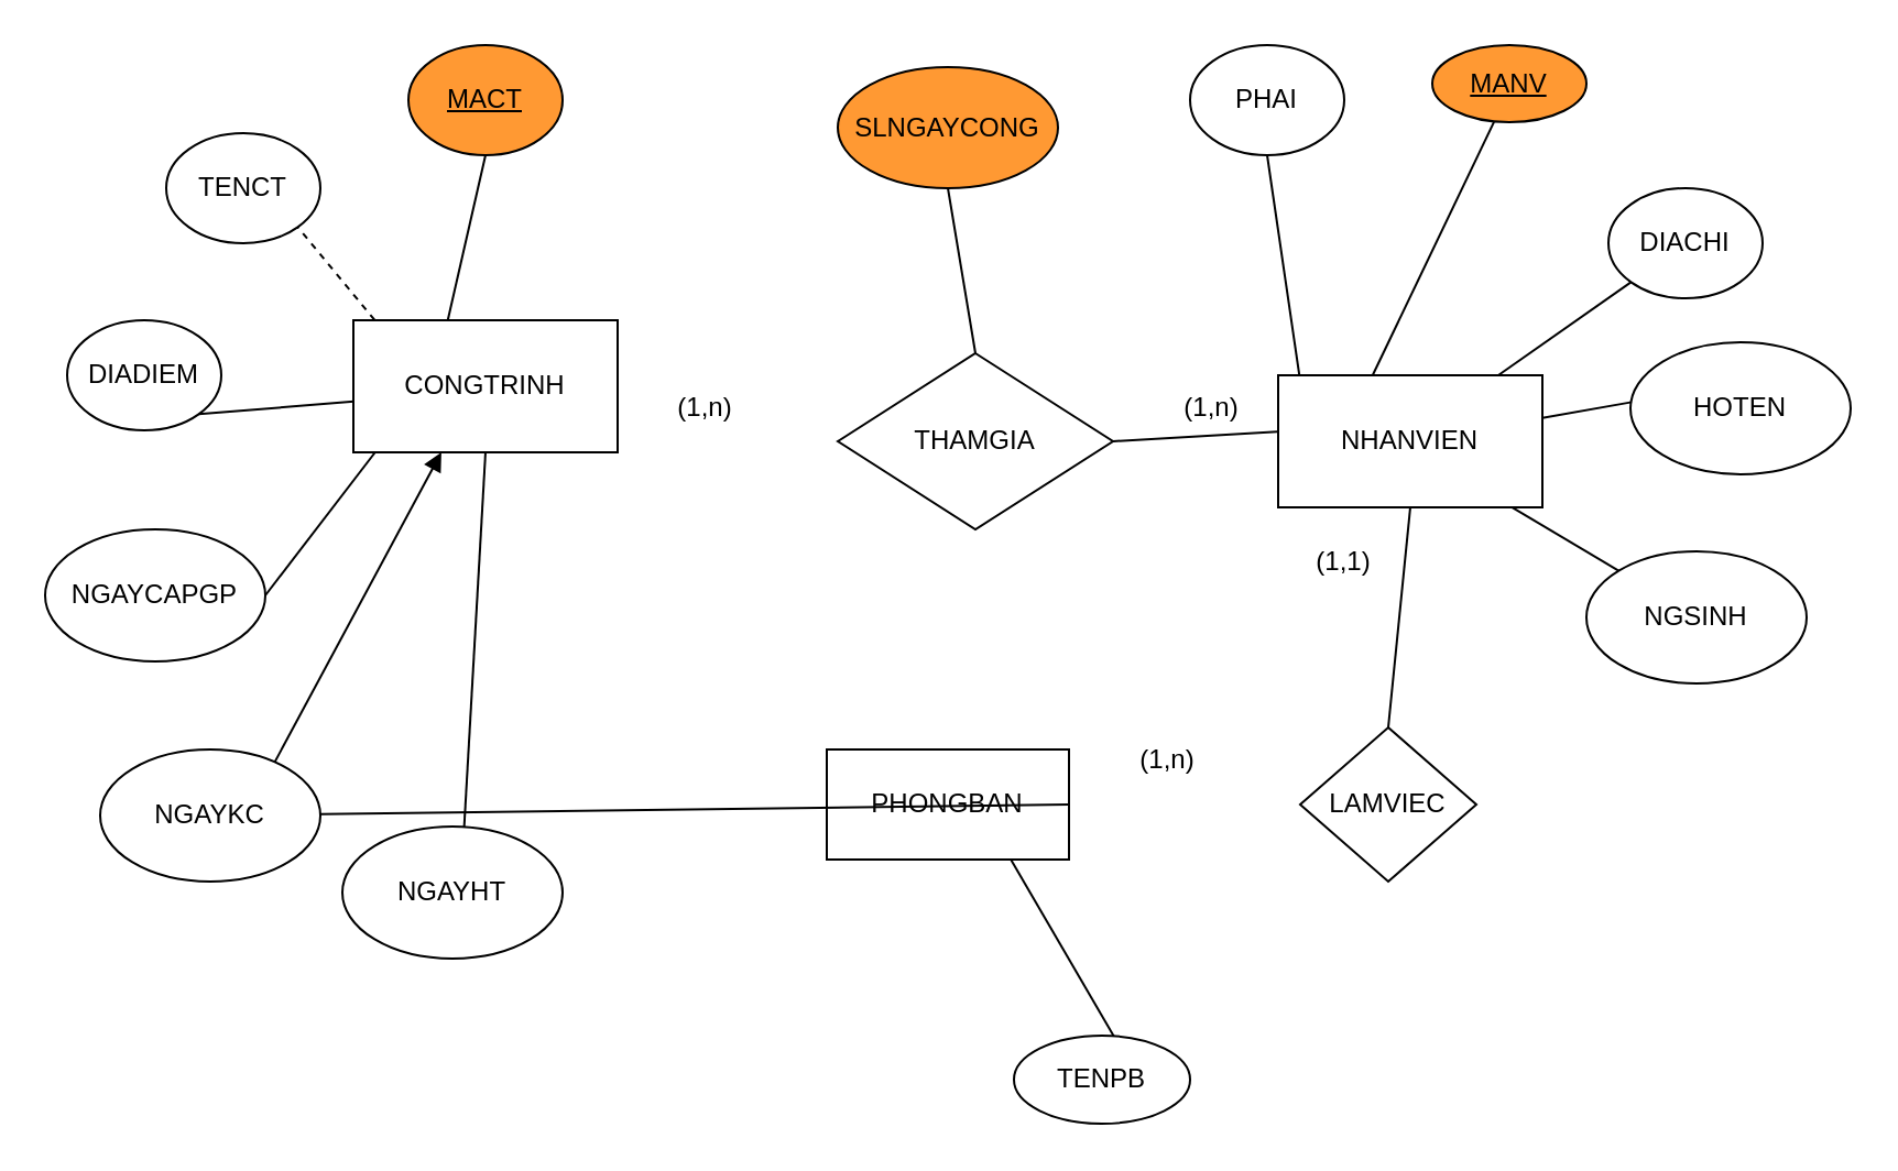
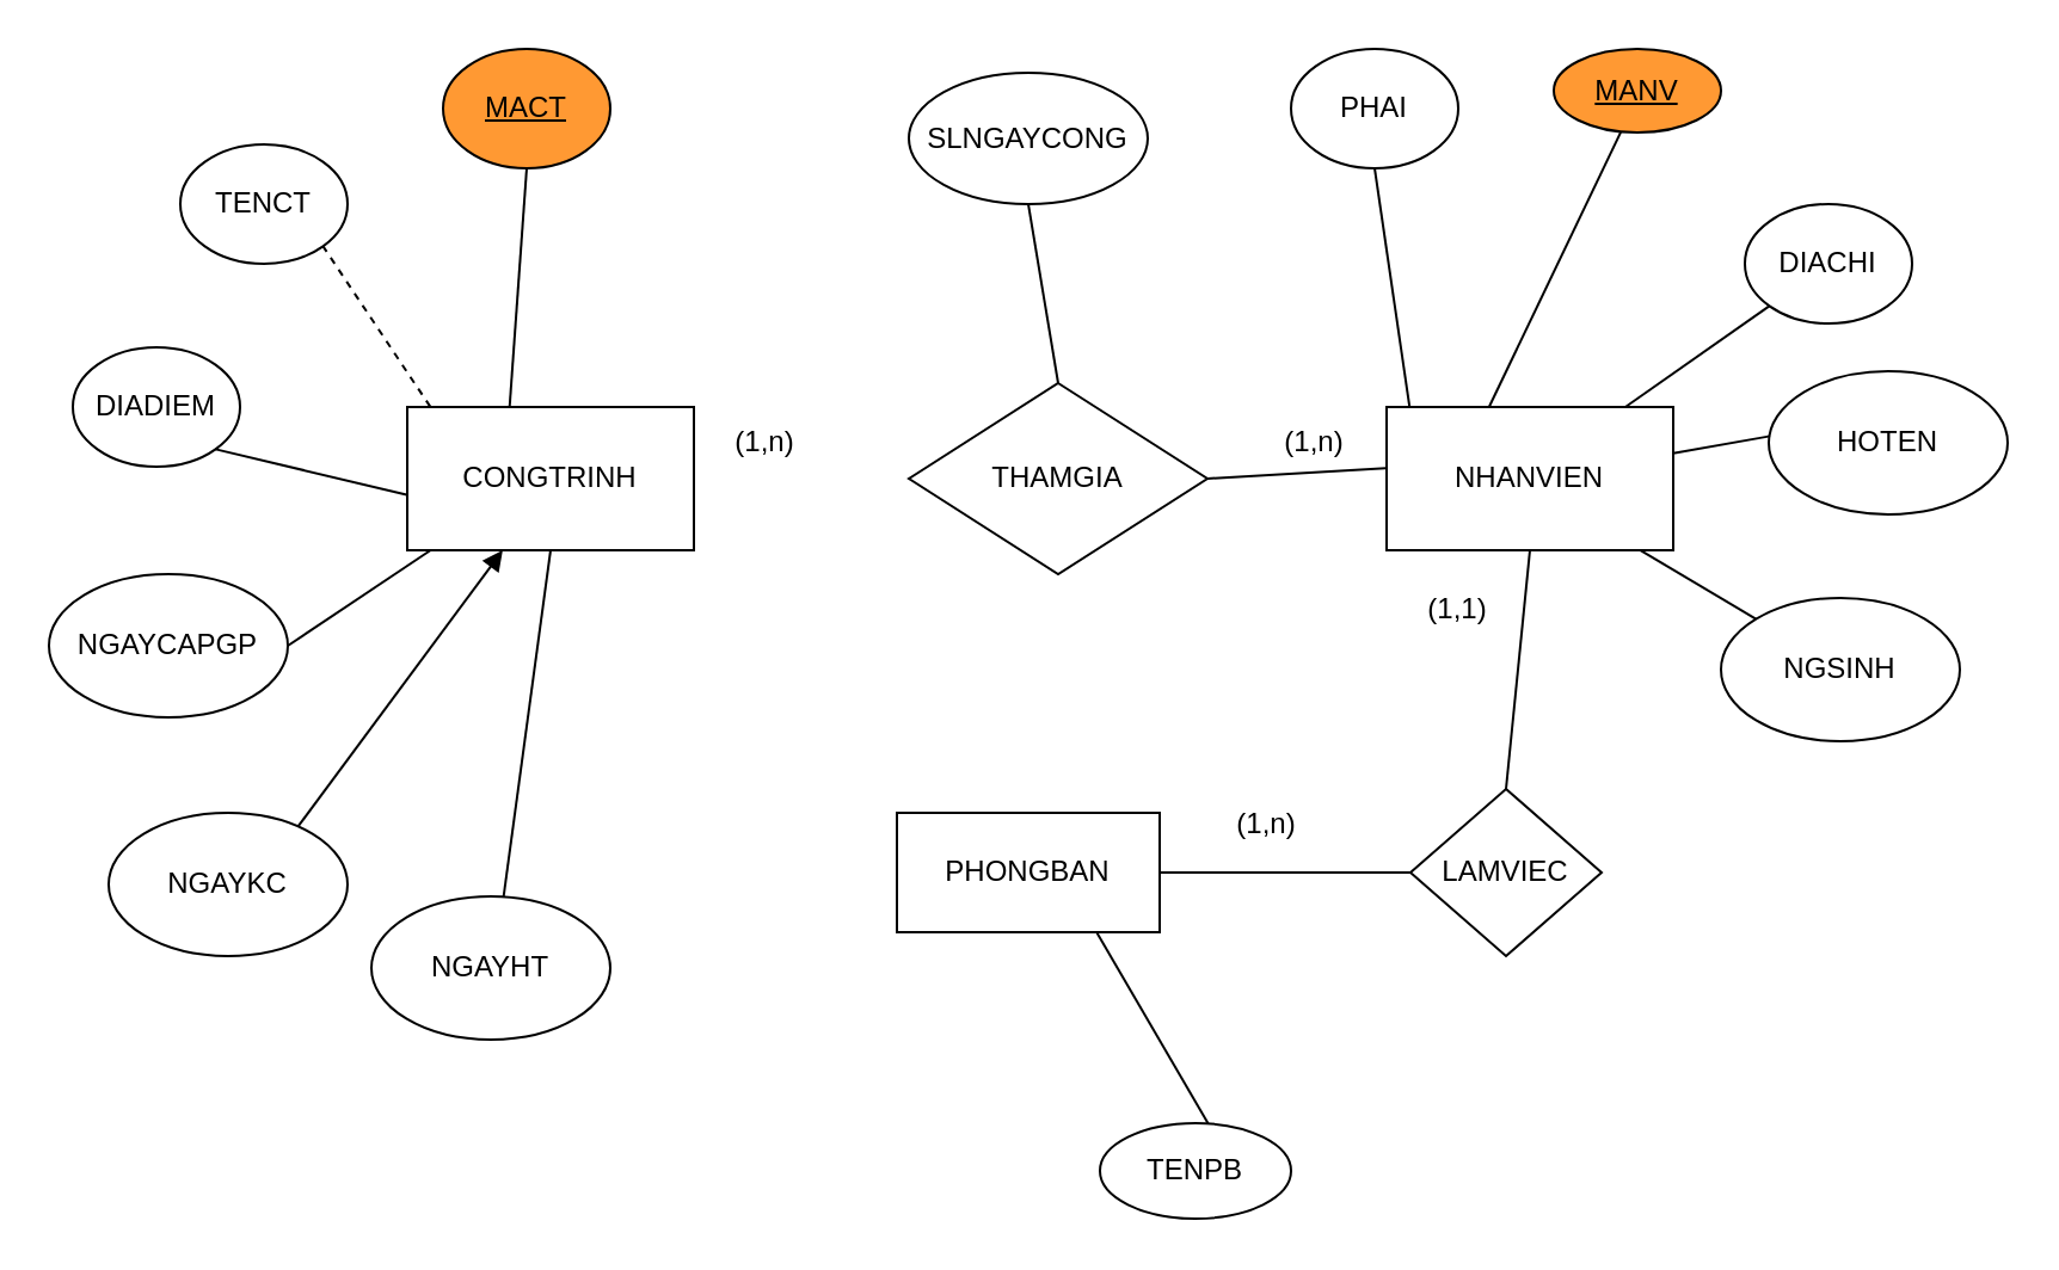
- <mxCell id="29" value="SLNGAYCONG" style="ellipse;whiteSpace=wrap;html=1;fillColor=#ff9933;" vertex="1" parent="1"><mxGeometry x="380" y="30" width="100" height="55" as="geometry" /></mxCell>
+ <mxCell id="29" value="SLNGAYCONG" style="ellipse;whiteSpace=wrap;html=1;" vertex="1" parent="1"><mxGeometry x="380" y="30" width="100" height="55" as="geometry" /></mxCell>
- <mxCell id="2" value="CONGTRINH" style="rounded=0;whiteSpace=wrap;html=1;" vertex="1" parent="1"><mxGeometry x="160" y="145" width="120" height="60" as="geometry" /></mxCell>
+ <mxCell id="2" value="CONGTRINH" style="rounded=0;whiteSpace=wrap;html=1;" vertex="1" parent="1"><mxGeometry x="170" y="170" width="120" height="60" as="geometry" /></mxCell>
- <mxCell id="35" value="" style="endArrow=none;html=1;rounded=0;exitX=1;exitY=0.5;exitDx=0;exitDy=0;" edge="1" parent="1" source="32" target="8"><mxGeometry width="50" height="50" relative="1" as="geometry"><mxPoint x="510" y="360" as="sourcePoint" /><mxPoint x="560" y="310" as="targetPoint" /></mxGeometry></mxCell>
+ <mxCell id="35" value="" style="endArrow=none;html=1;rounded=0;exitX=1;exitY=0.5;exitDx=0;exitDy=0;" edge="1" parent="1" source="32" target="33"><mxGeometry width="50" height="50" relative="1" as="geometry"><mxPoint x="510" y="360" as="sourcePoint" /><mxPoint x="560" y="310" as="targetPoint" /></mxGeometry></mxCell>
